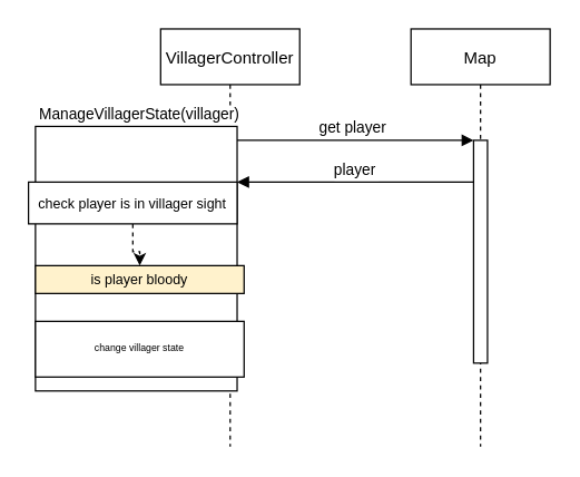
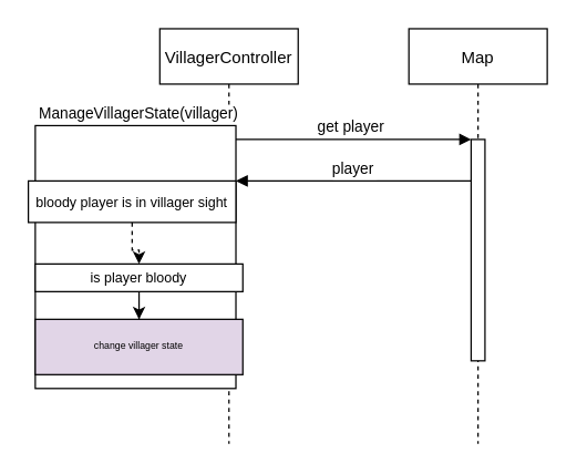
- <mxCell id="6" value="check player is in villager sight" style="points=[];perimeter=orthogonalPerimeter;rounded=0;shadow=0;strokeWidth=1;fontSize=10;" parent="2" vertex="1"><mxGeometry x="-95" y="110" width="150" height="30" as="geometry" /></mxCell>
+ <mxCell id="6" value="bloody player is in villager sight" style="points=[];perimeter=orthogonalPerimeter;rounded=0;shadow=0;strokeWidth=1;fontSize=10;" parent="2" vertex="1"><mxGeometry x="-95" y="110" width="150" height="30" as="geometry" /></mxCell>
- <mxCell id="8" value="is player bloody" style="rounded=0;whiteSpace=wrap;html=1;fontSize=10;fillColor=#fff2cc;" vertex="1" parent="2"><mxGeometry x="-90" y="170" width="150" height="20" as="geometry" /></mxCell>
+ <mxCell id="8" value="is player bloody" style="rounded=0;whiteSpace=wrap;html=1;fontSize=10;" vertex="1" parent="2"><mxGeometry x="-90" y="170" width="150" height="20" as="geometry" /></mxCell>
+ <mxCell id="7" style="edgeStyle=orthogonalEdgeStyle;rounded=0;orthogonalLoop=1;jettySize=auto;html=1;fontSize=7;" edge="1" parent="2" source="8" target="9"><mxGeometry relative="1" as="geometry" /></mxCell>
- <mxCell id="9" value="change villager state" style="rounded=0;whiteSpace=wrap;html=1;fontSize=7;" vertex="1" parent="2"><mxGeometry x="-90" y="210" width="150" height="40" as="geometry" /></mxCell>
+ <mxCell id="9" value="change villager state" style="rounded=0;whiteSpace=wrap;html=1;fontSize=7;fillColor=#e1d5e7;" vertex="1" parent="2"><mxGeometry x="-90" y="210" width="150" height="40" as="geometry" /></mxCell>
